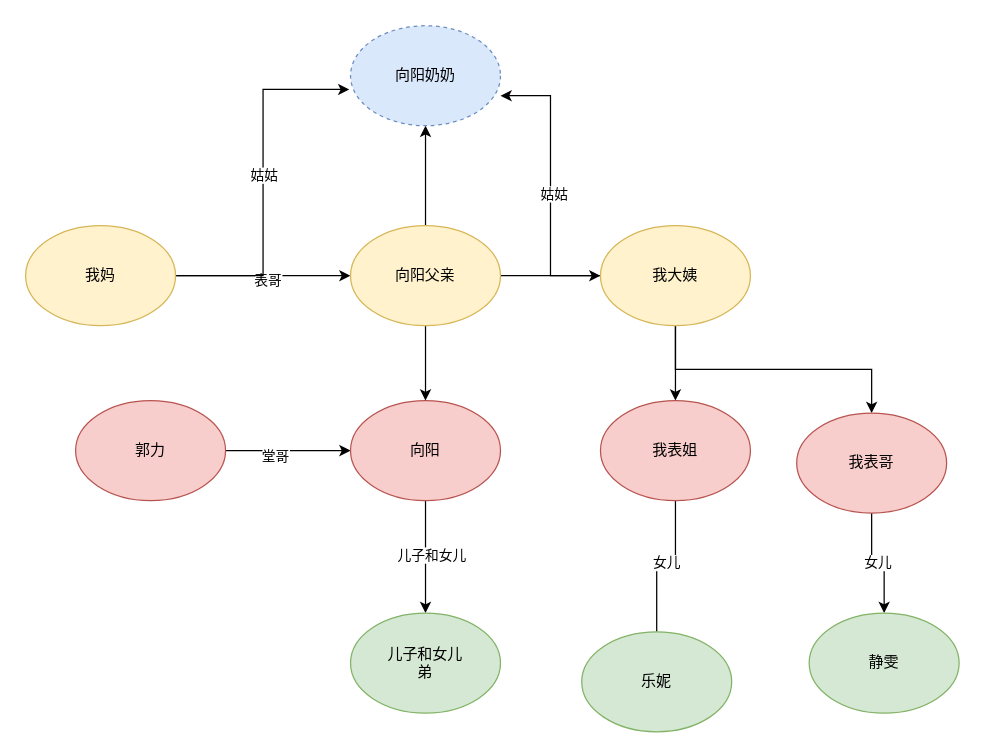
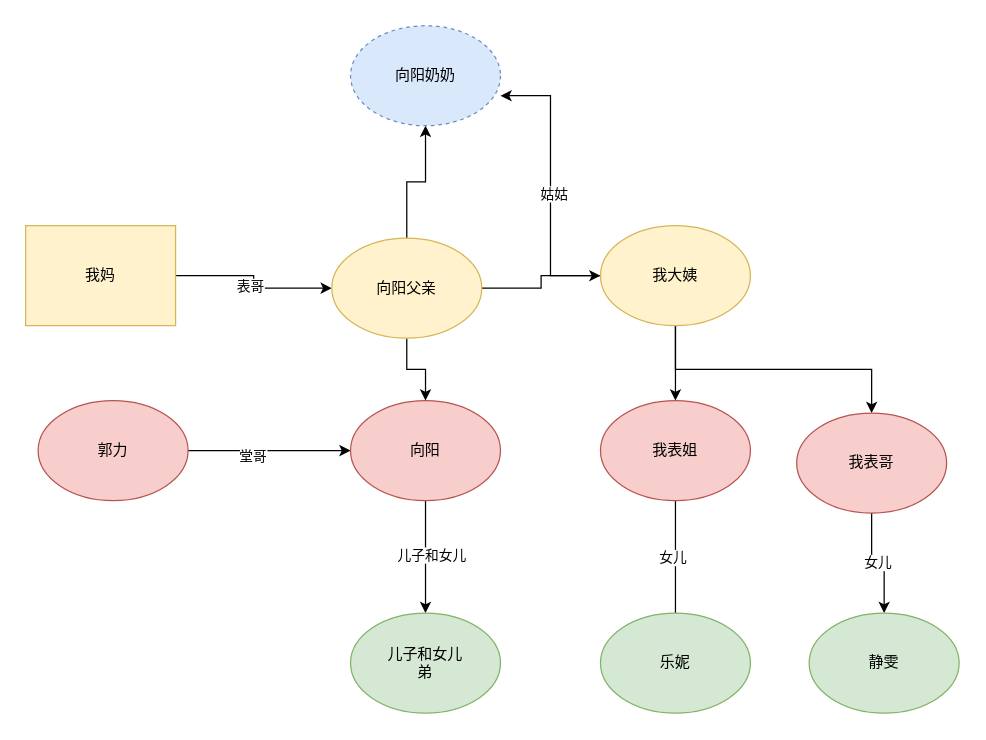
- <mxCell id="11" style="edgeStyle=orthogonalEdgeStyle;rounded=0;orthogonalLoop=1;jettySize=auto;html=1;entryX=-0.008;entryY=0.638;entryDx=0;entryDy=0;entryPerimeter=0;" parent="1" source="13" target="18" edge="1"><mxGeometry relative="1" as="geometry" /></mxCell>
- <mxCell id="12" value="姑姑" style="edgeLabel;html=1;align=center;verticalAlign=middle;resizable=0;points=[];" parent="11" vertex="1" connectable="0"><mxGeometry x="0.05" relative="1" as="geometry"><mxPoint as="offset" /></mxGeometry></mxCell>
- <mxCell id="13" value="我妈" style="ellipse;whiteSpace=wrap;html=1;fillColor=#fff2cc;strokeColor=#d6b656;" parent="1" vertex="1"><mxGeometry x="20" y="180" width="120" height="80" as="geometry" /></mxCell>
+ <mxCell id="13" value="我妈" style="whiteSpace=wrap;html=1;fillColor=#fff2cc;strokeColor=#d6b656;rounded=0;" parent="1" vertex="1"><mxGeometry x="20" y="180" width="120" height="80" as="geometry" /></mxCell>
- <mxCell id="17" value="向阳父亲" style="ellipse;whiteSpace=wrap;html=1;fillColor=#fff2cc;strokeColor=#d6b656;" parent="1" vertex="1"><mxGeometry x="280" y="180" width="120" height="80" as="geometry" /></mxCell>
+ <mxCell id="17" value="向阳父亲" style="ellipse;whiteSpace=wrap;html=1;fillColor=#fff2cc;strokeColor=#d6b656;" parent="1" vertex="1"><mxGeometry x="265" y="190" width="120" height="80" as="geometry" /></mxCell>
- <mxCell id="4" value="郭力" style="ellipse;whiteSpace=wrap;html=1;fillColor=#f8cecc;strokeColor=#b85450;" parent="1" vertex="1"><mxGeometry x="60" y="320" width="120" height="80" as="geometry" /></mxCell>
+ <mxCell id="4" value="郭力" style="ellipse;whiteSpace=wrap;html=1;fillColor=#f8cecc;strokeColor=#b85450;" parent="1" vertex="1"><mxGeometry x="30" y="320" width="120" height="80" as="geometry" /></mxCell>
- <mxCell id="27" value="乐妮" style="ellipse;whiteSpace=wrap;html=1;fillColor=#d5e8d4;strokeColor=#82b366;" parent="1" vertex="1"><mxGeometry x="465" y="505" width="120" height="80" as="geometry" /></mxCell>
+ <mxCell id="27" value="乐妮" style="ellipse;whiteSpace=wrap;html=1;fillColor=#d5e8d4;strokeColor=#82b366;" parent="1" vertex="1"><mxGeometry x="480" y="490" width="120" height="80" as="geometry" /></mxCell>
